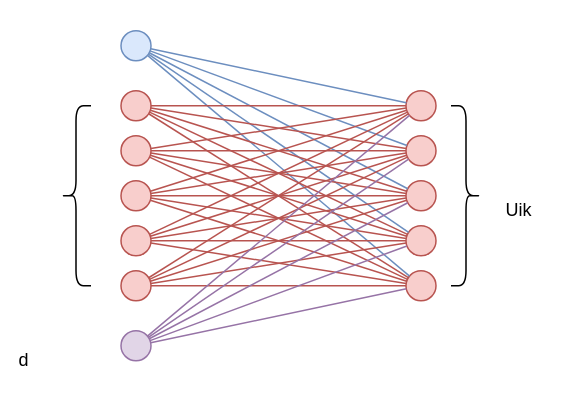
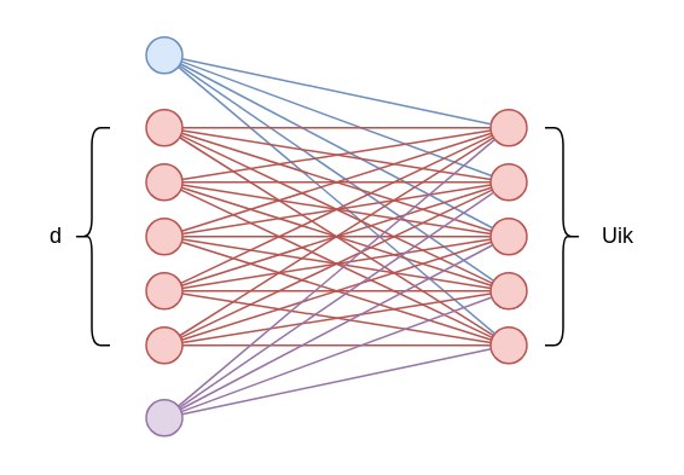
- <mxCell id="52" value="Uik" style="text;html=1;align=center;verticalAlign=middle;resizable=0;points=[];autosize=1;strokeColor=none;" vertex="1" parent="1"><mxGeometry x="330" y="130" width="30" height="20" as="geometry" /></mxCell>
+ <mxCell id="52" value="Uik" style="text;html=1;align=center;verticalAlign=middle;resizable=0;points=[];autosize=1;strokeColor=none;" vertex="1" parent="1"><mxGeometry x="325" y="120" width="30" height="20" as="geometry" /></mxCell>
- <mxCell id="50" value="d" style="text;html=1;align=center;verticalAlign=middle;resizable=0;points=[];autosize=1;strokeColor=none;" vertex="1" parent="1"><mxGeometry x="5" y="230" width="20" height="20" as="geometry" /></mxCell>
+ <mxCell id="50" value="d" style="text;html=1;align=center;verticalAlign=middle;resizable=0;points=[];autosize=1;strokeColor=none;" vertex="1" parent="1"><mxGeometry x="20" y="120" width="20" height="20" as="geometry" /></mxCell>
